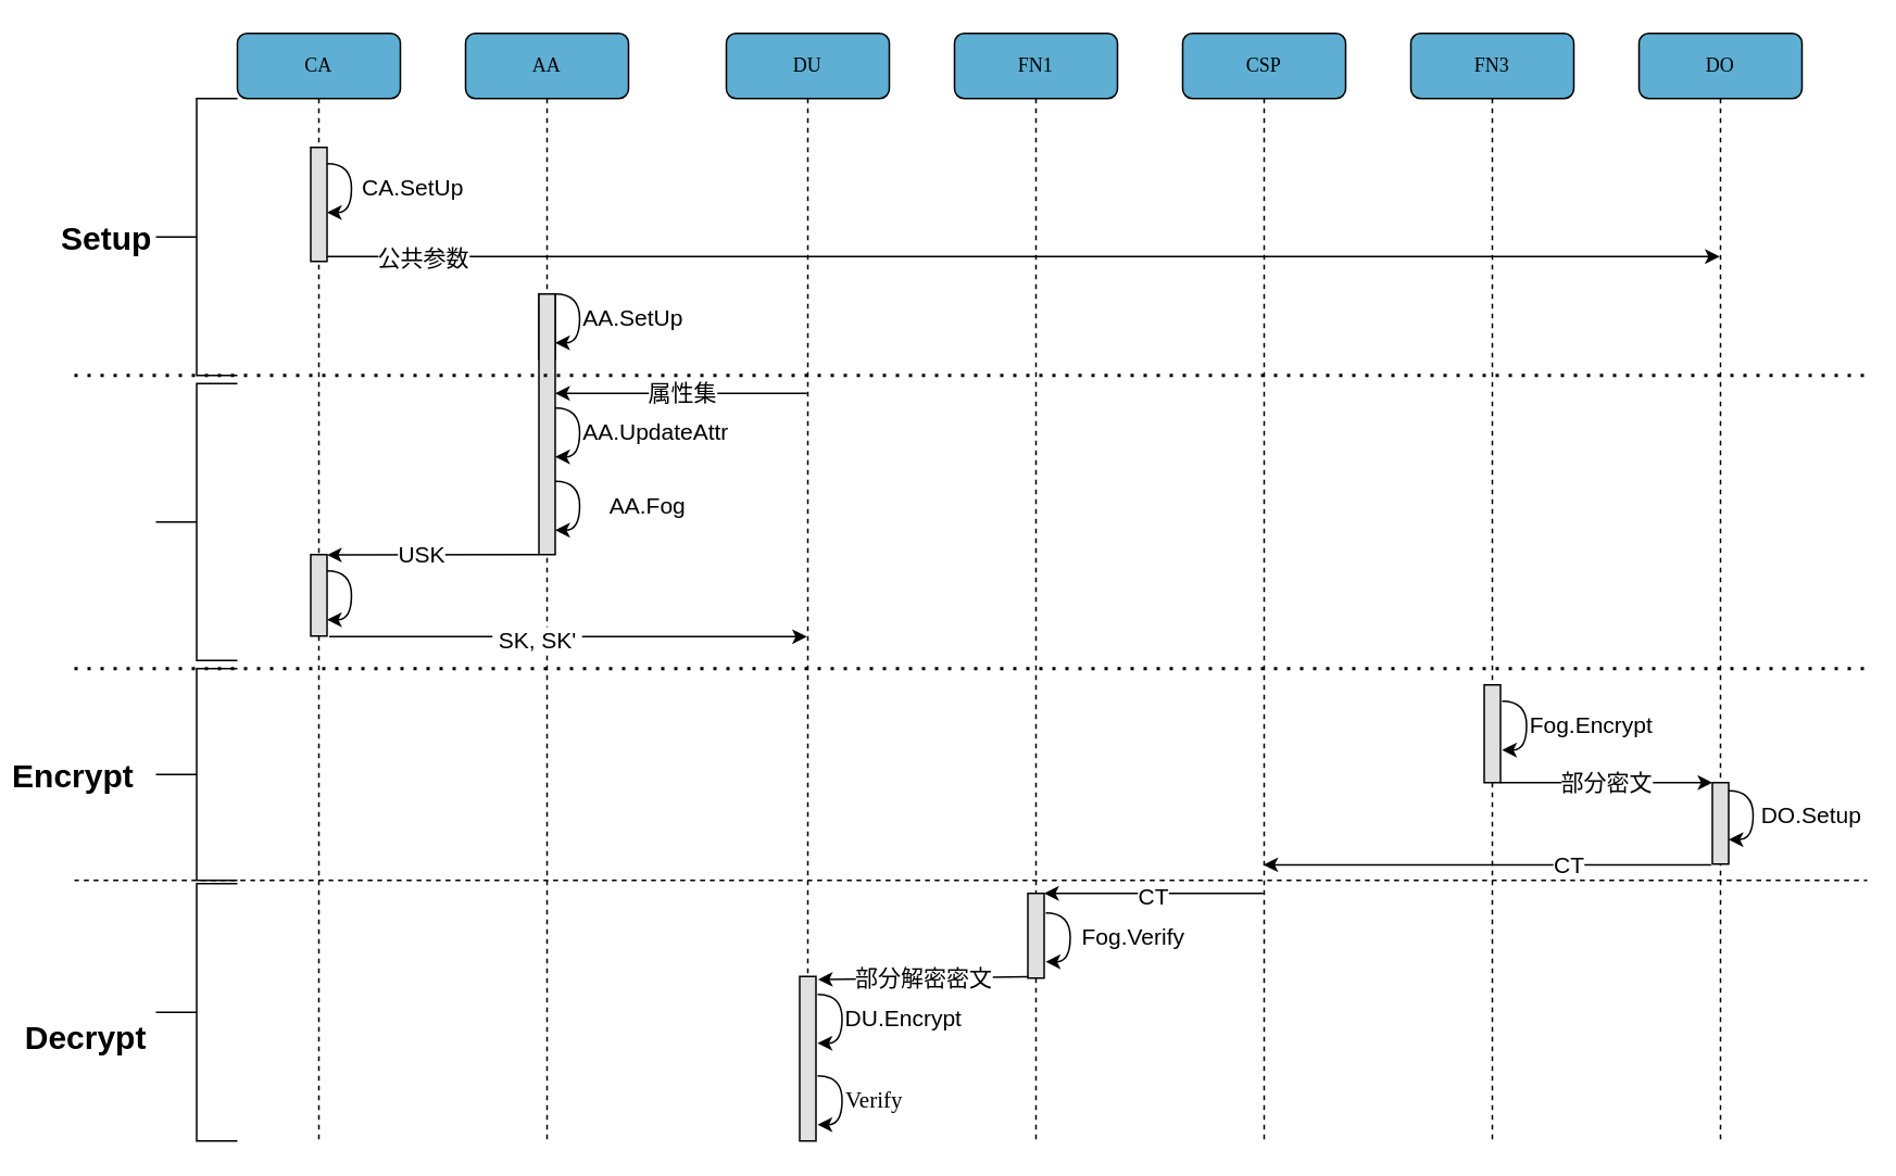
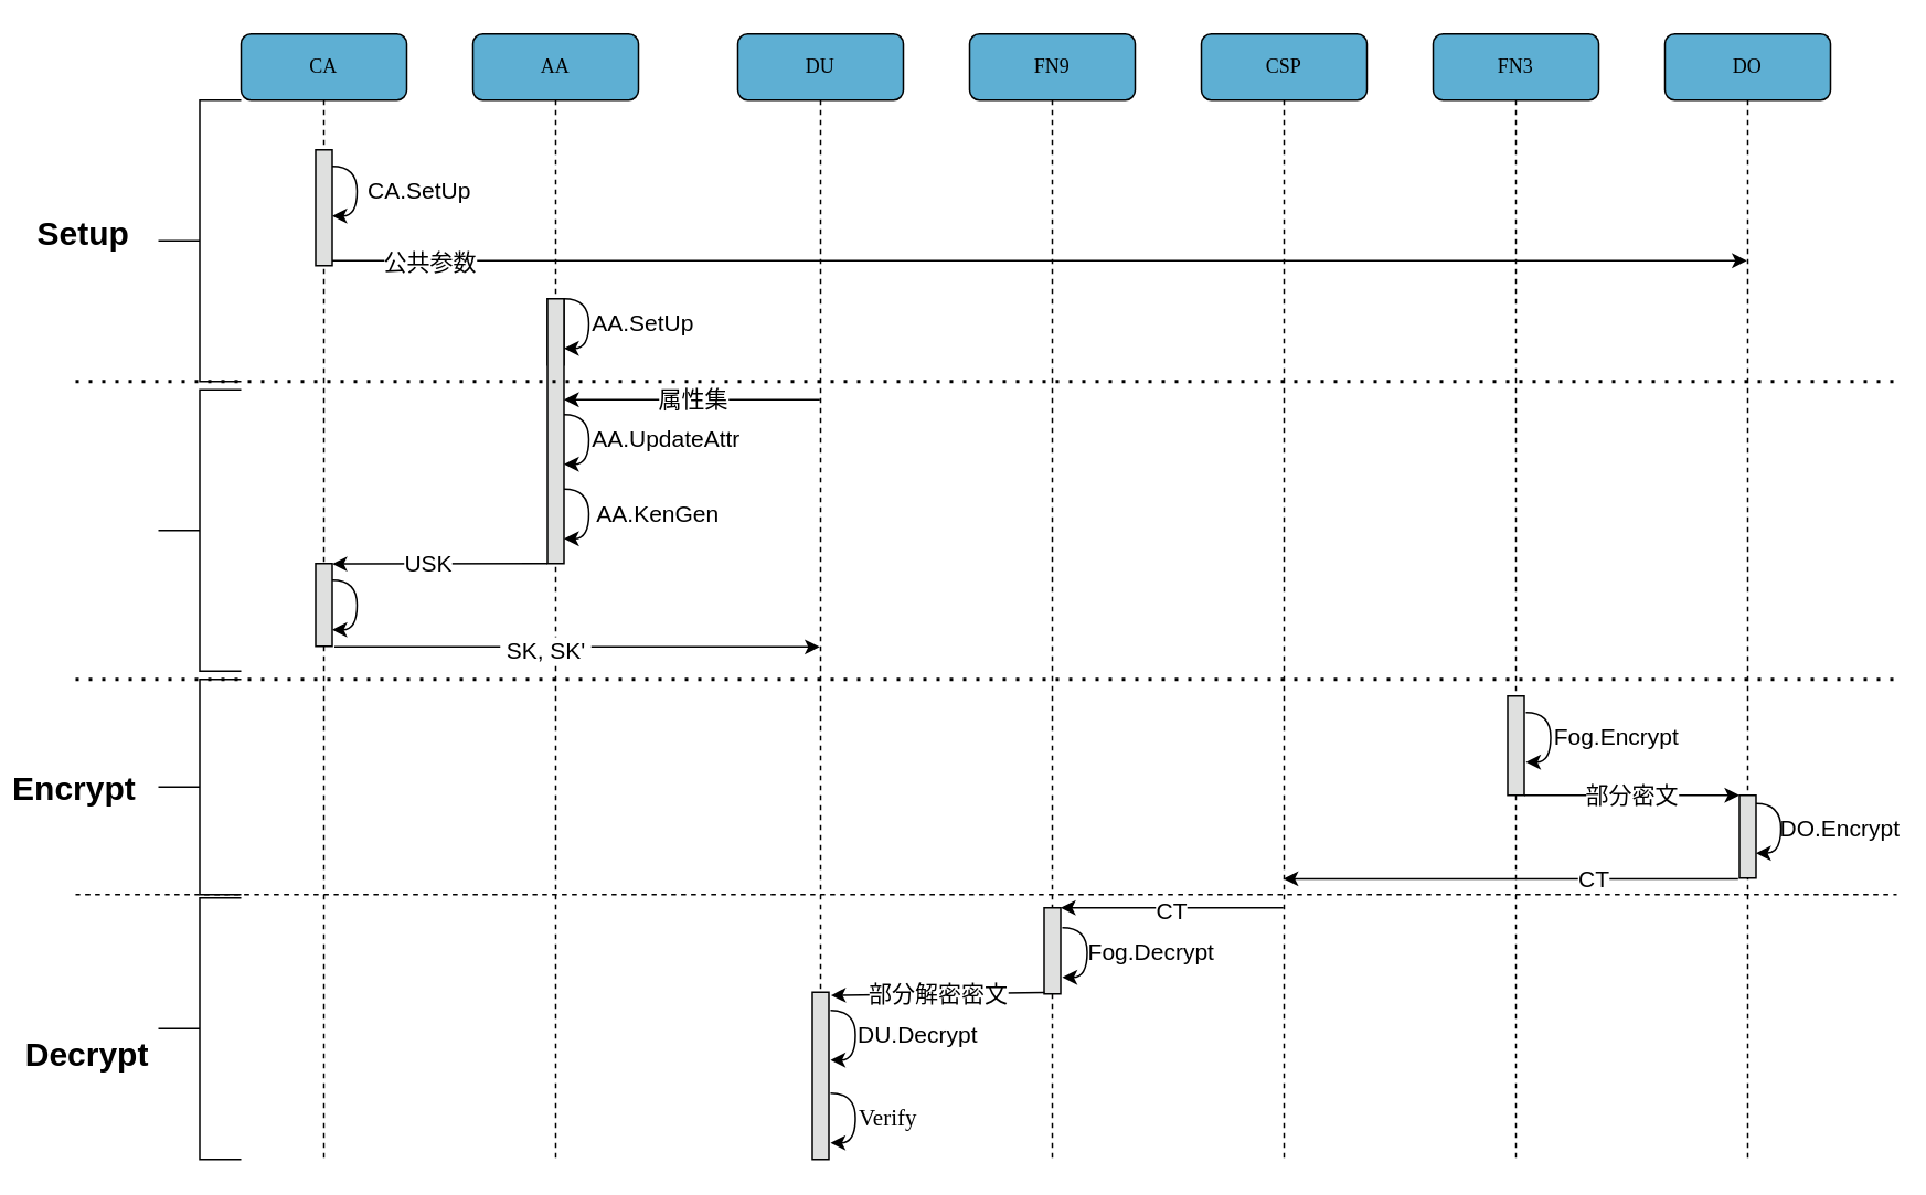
- <mxCell id="19" value="FN1" style="shape=umlLifeline;perimeter=lifelinePerimeter;whiteSpace=wrap;html=1;container=1;collapsible=0;recursiveResize=0;outlineConnect=0;rounded=1;shadow=0;comic=0;labelBackgroundColor=none;strokeWidth=1;fontFamily=Verdana;fontSize=12;align=center;fillColor=#5eafd3;" parent="1" vertex="1"><mxGeometry x="585" y="20" width="100" height="680" as="geometry" /></mxCell>
+ <mxCell id="19" value="FN9" style="shape=umlLifeline;perimeter=lifelinePerimeter;whiteSpace=wrap;html=1;container=1;collapsible=0;recursiveResize=0;outlineConnect=0;rounded=1;shadow=0;comic=0;labelBackgroundColor=none;strokeWidth=1;fontFamily=Verdana;fontSize=12;align=center;fillColor=#5eafd3;" parent="1" vertex="1"><mxGeometry x="585" y="20" width="100" height="680" as="geometry" /></mxCell>
- <mxCell id="60" value="&lt;font style=&quot;font-size: 20px;&quot;&gt;&lt;b style=&quot;font-size: 20px;&quot;&gt;Setup&lt;/b&gt;&lt;/font&gt;" style="text;strokeColor=none;align=center;fillColor=none;html=1;verticalAlign=middle;whiteSpace=wrap;rounded=0;fontSize=20;fontFamily=Helvetica;fontColor=default;" vertex="1" parent="1"><mxGeometry x="35" y="130" width="60" height="30" as="geometry" /></mxCell>
+ <mxCell id="60" value="&lt;font style=&quot;font-size: 20px;&quot;&gt;&lt;b style=&quot;font-size: 20px;&quot;&gt;Setup&lt;/b&gt;&lt;/font&gt;" style="text;strokeColor=none;align=center;fillColor=none;html=1;verticalAlign=middle;whiteSpace=wrap;rounded=0;fontSize=20;fontFamily=Helvetica;fontColor=default;" vertex="1" parent="1"><mxGeometry x="20" y="125" width="60" height="30" as="geometry" /></mxCell>
- <mxCell id="38" value="AA.Fog" style="text;strokeColor=none;align=center;fillColor=none;html=1;verticalAlign=middle;whiteSpace=wrap;rounded=0;fontSize=14;" vertex="1" parent="1"><mxGeometry x="367" y="295" width="60" height="30" as="geometry" /></mxCell>
+ <mxCell id="38" value="AA.KenGen" style="text;strokeColor=none;align=center;fillColor=none;html=1;verticalAlign=middle;whiteSpace=wrap;rounded=0;fontSize=14;" vertex="1" parent="1"><mxGeometry x="367" y="295" width="60" height="30" as="geometry" /></mxCell>
- <mxCell id="29" value="DO.Setup" style="text;strokeColor=none;align=center;fillColor=none;html=1;verticalAlign=middle;whiteSpace=wrap;rounded=0;fontSize=14;fontFamily=Helvetica;fontColor=default;" vertex="1" parent="26"><mxGeometry x="76" y="465" width="60" height="30" as="geometry" /></mxCell>
+ <mxCell id="29" value="DO.Encrypt" style="text;strokeColor=none;align=center;fillColor=none;html=1;verticalAlign=middle;whiteSpace=wrap;rounded=0;fontSize=14;fontFamily=Helvetica;fontColor=default;" vertex="1" parent="26"><mxGeometry x="76" y="465" width="60" height="30" as="geometry" /></mxCell>
- <mxCell id="49" value="Fog.Verify" style="text;strokeColor=none;align=center;fillColor=none;html=1;verticalAlign=middle;whiteSpace=wrap;rounded=0;fontSize=14;fontFamily=Helvetica;fontColor=default;" vertex="1" parent="1"><mxGeometry x="665" y="560" width="60" height="30" as="geometry" /></mxCell>
+ <mxCell id="49" value="Fog.Decrypt" style="text;strokeColor=none;align=center;fillColor=none;html=1;verticalAlign=middle;whiteSpace=wrap;rounded=0;fontSize=14;fontFamily=Helvetica;fontColor=default;" vertex="1" parent="1"><mxGeometry x="665" y="560" width="60" height="30" as="geometry" /></mxCell>
- <mxCell id="53" value="DU.Encrypt" style="text;strokeColor=none;align=center;fillColor=none;html=1;verticalAlign=middle;whiteSpace=wrap;rounded=0;fontSize=14;fontFamily=Helvetica;fontColor=default;" vertex="1" parent="1"><mxGeometry x="524" y="609.5" width="60" height="30" as="geometry" /></mxCell>
+ <mxCell id="53" value="DU.Decrypt" style="text;strokeColor=none;align=center;fillColor=none;html=1;verticalAlign=middle;whiteSpace=wrap;rounded=0;fontSize=14;fontFamily=Helvetica;fontColor=default;" vertex="1" parent="1"><mxGeometry x="524" y="609.5" width="60" height="30" as="geometry" /></mxCell>
